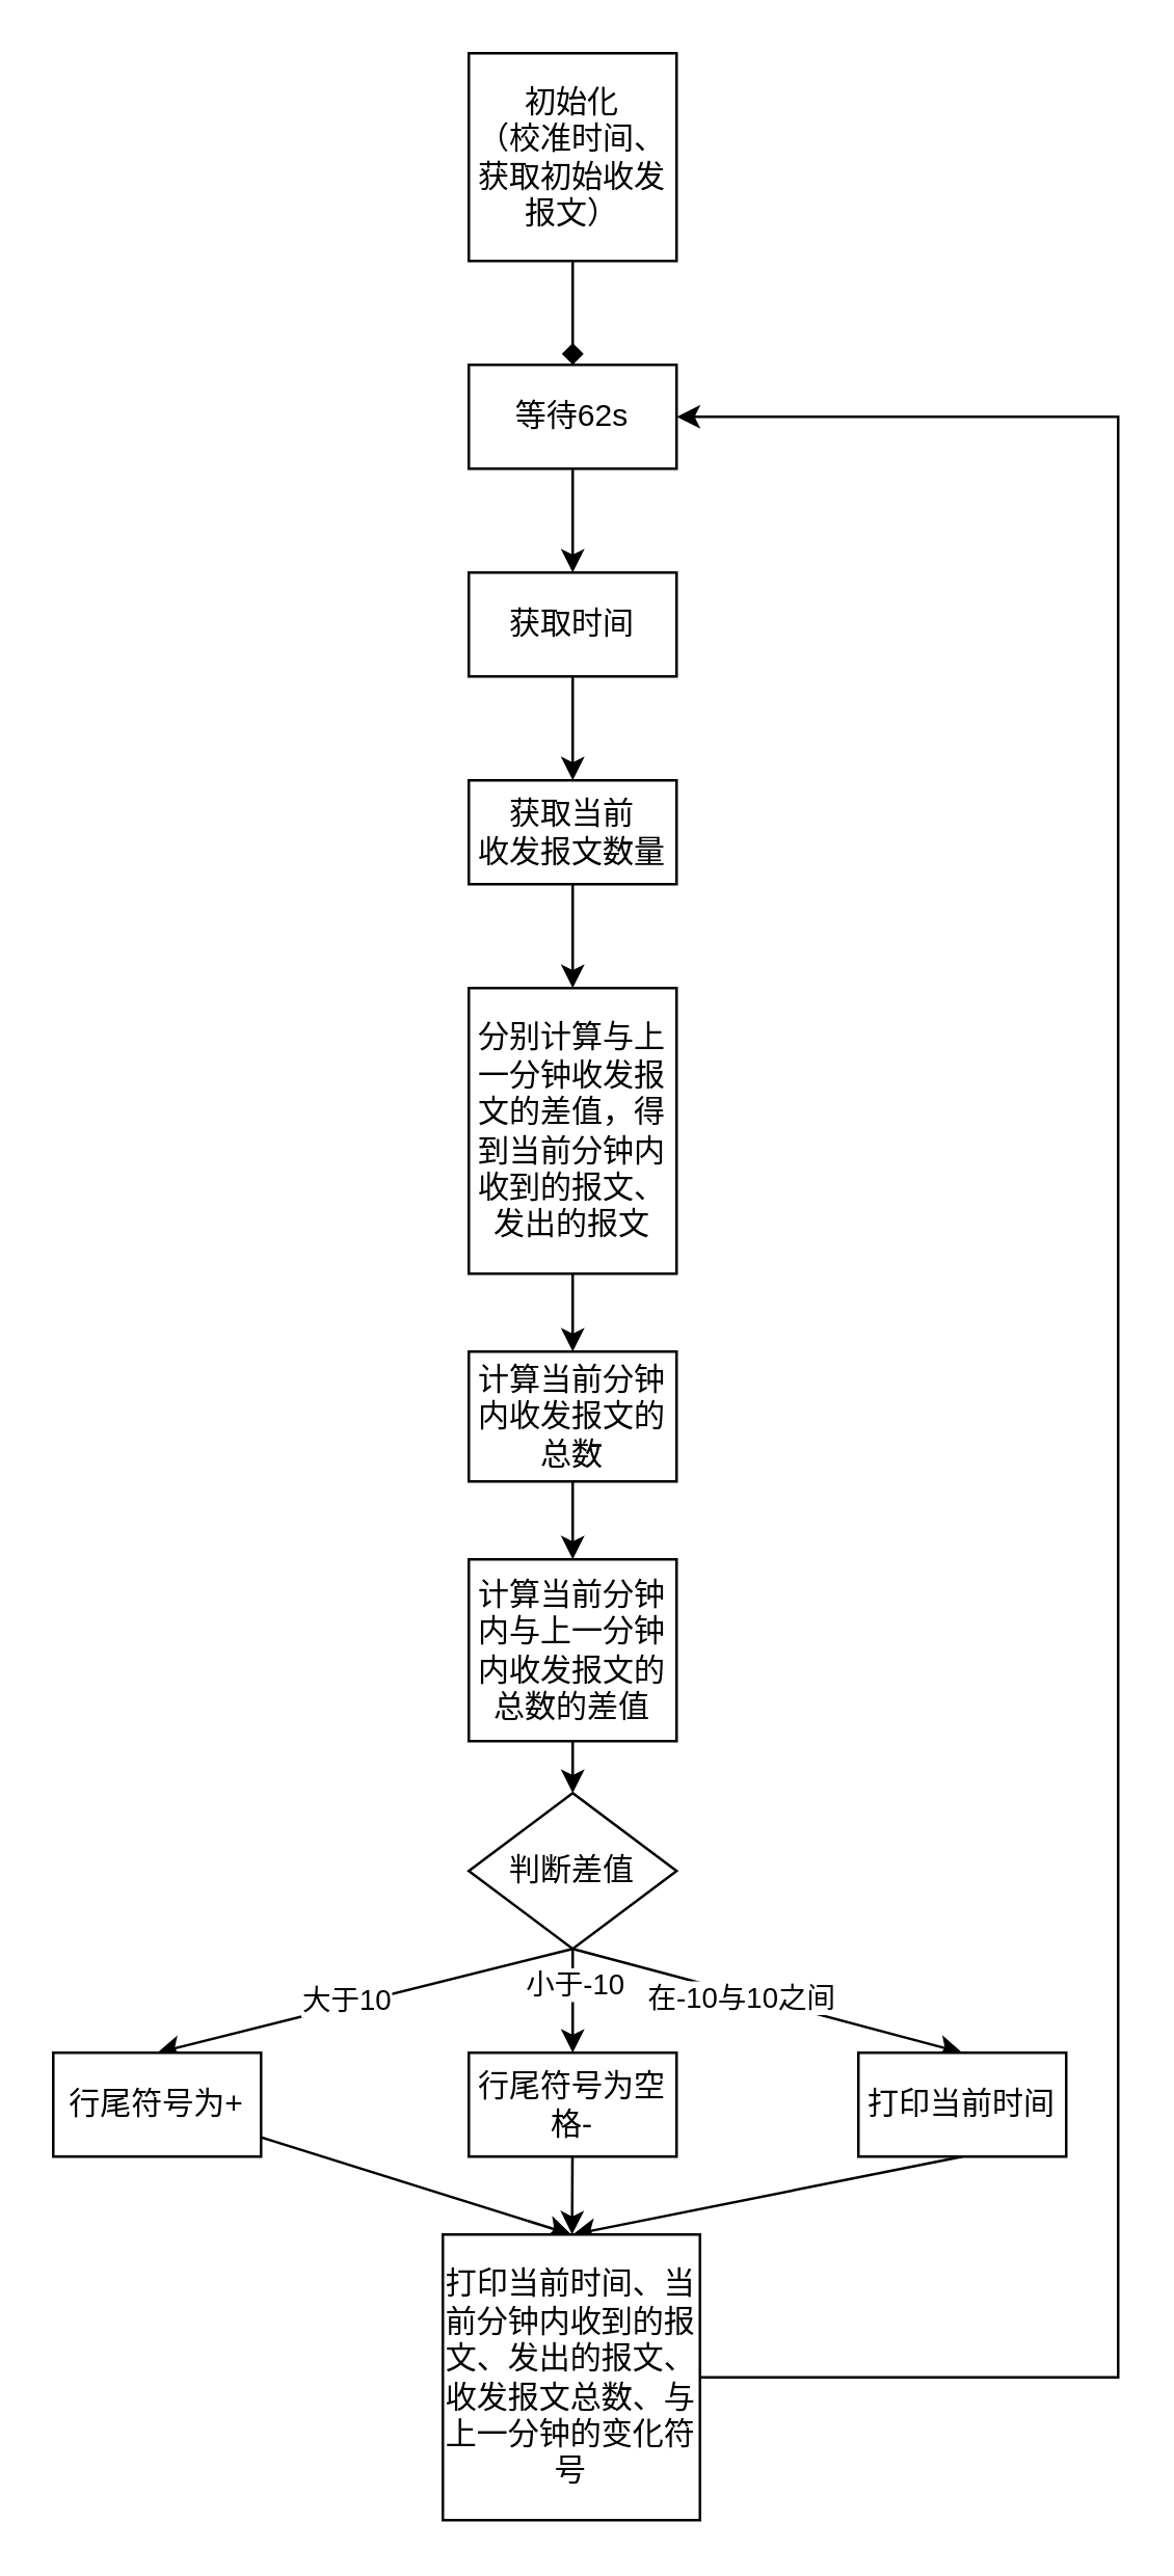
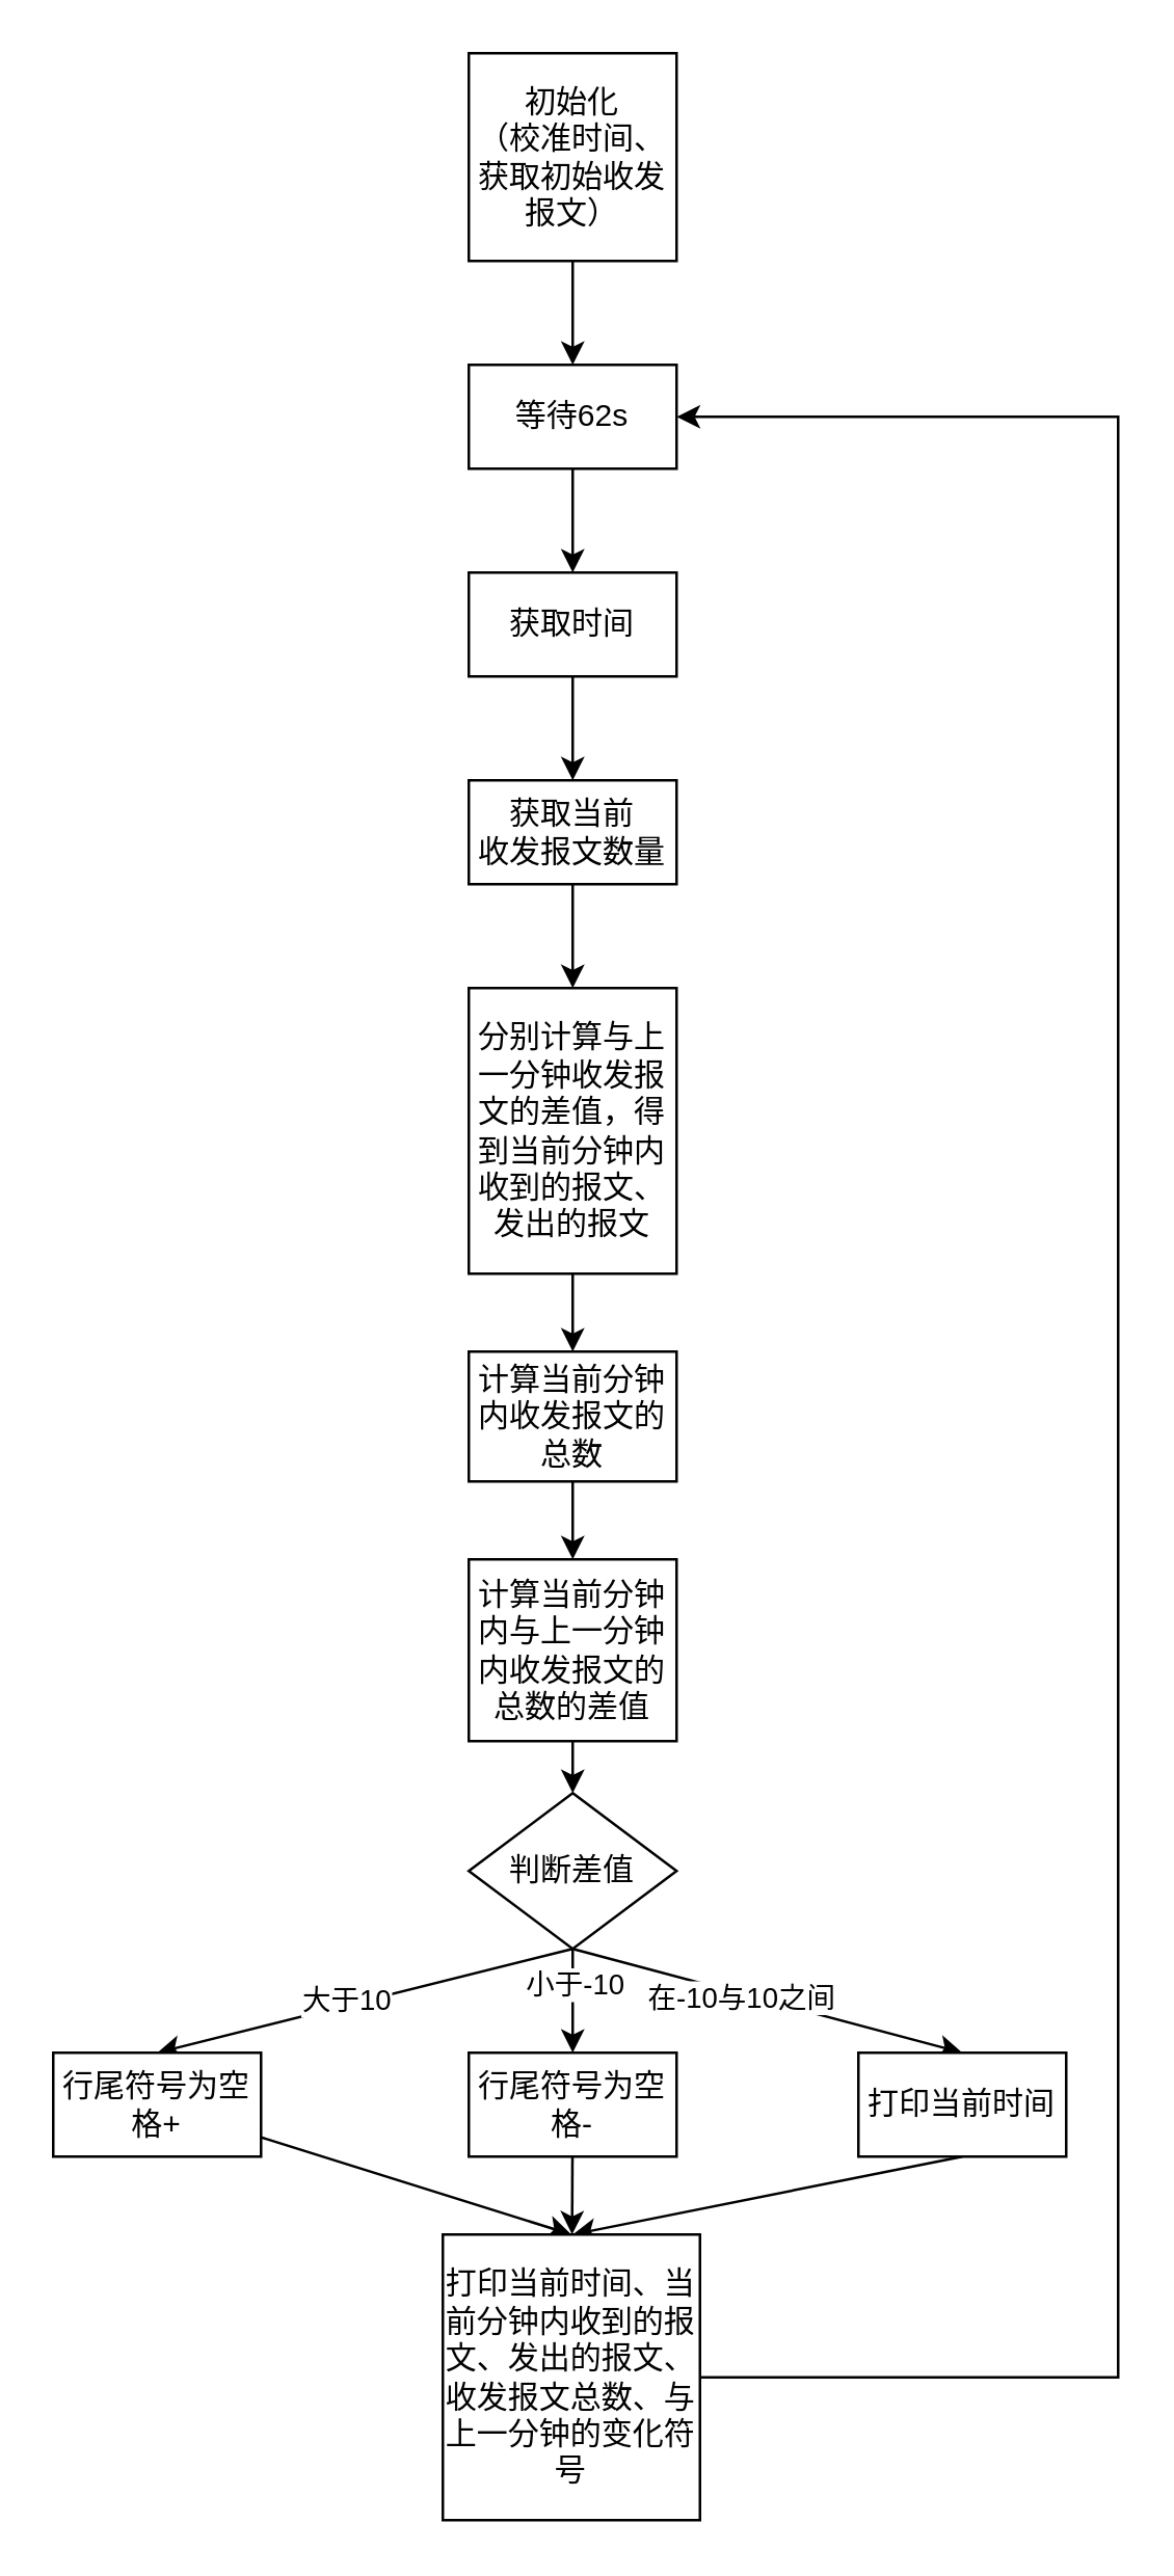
- <mxCell id="2" value="" style="edgeStyle=orthogonalEdgeStyle;rounded=0;orthogonalLoop=1;jettySize=auto;html=1;endArrow=diamond;" edge="1" parent="1" source="3" target="11"><mxGeometry relative="1" as="geometry" /></mxCell>
+ <mxCell id="2" value="" style="edgeStyle=orthogonalEdgeStyle;rounded=0;orthogonalLoop=1;jettySize=auto;html=1;" edge="1" parent="1" source="3" target="11"><mxGeometry relative="1" as="geometry" /></mxCell>
- <mxCell id="24" value="行尾符号为+" style="rounded=0;whiteSpace=wrap;html=1;" vertex="1" parent="1"><mxGeometry x="20" y="790" width="80" height="40" as="geometry" /></mxCell>
+ <mxCell id="24" value="行尾符号为空格+" style="rounded=0;whiteSpace=wrap;html=1;" vertex="1" parent="1"><mxGeometry x="20" y="790" width="80" height="40" as="geometry" /></mxCell>
